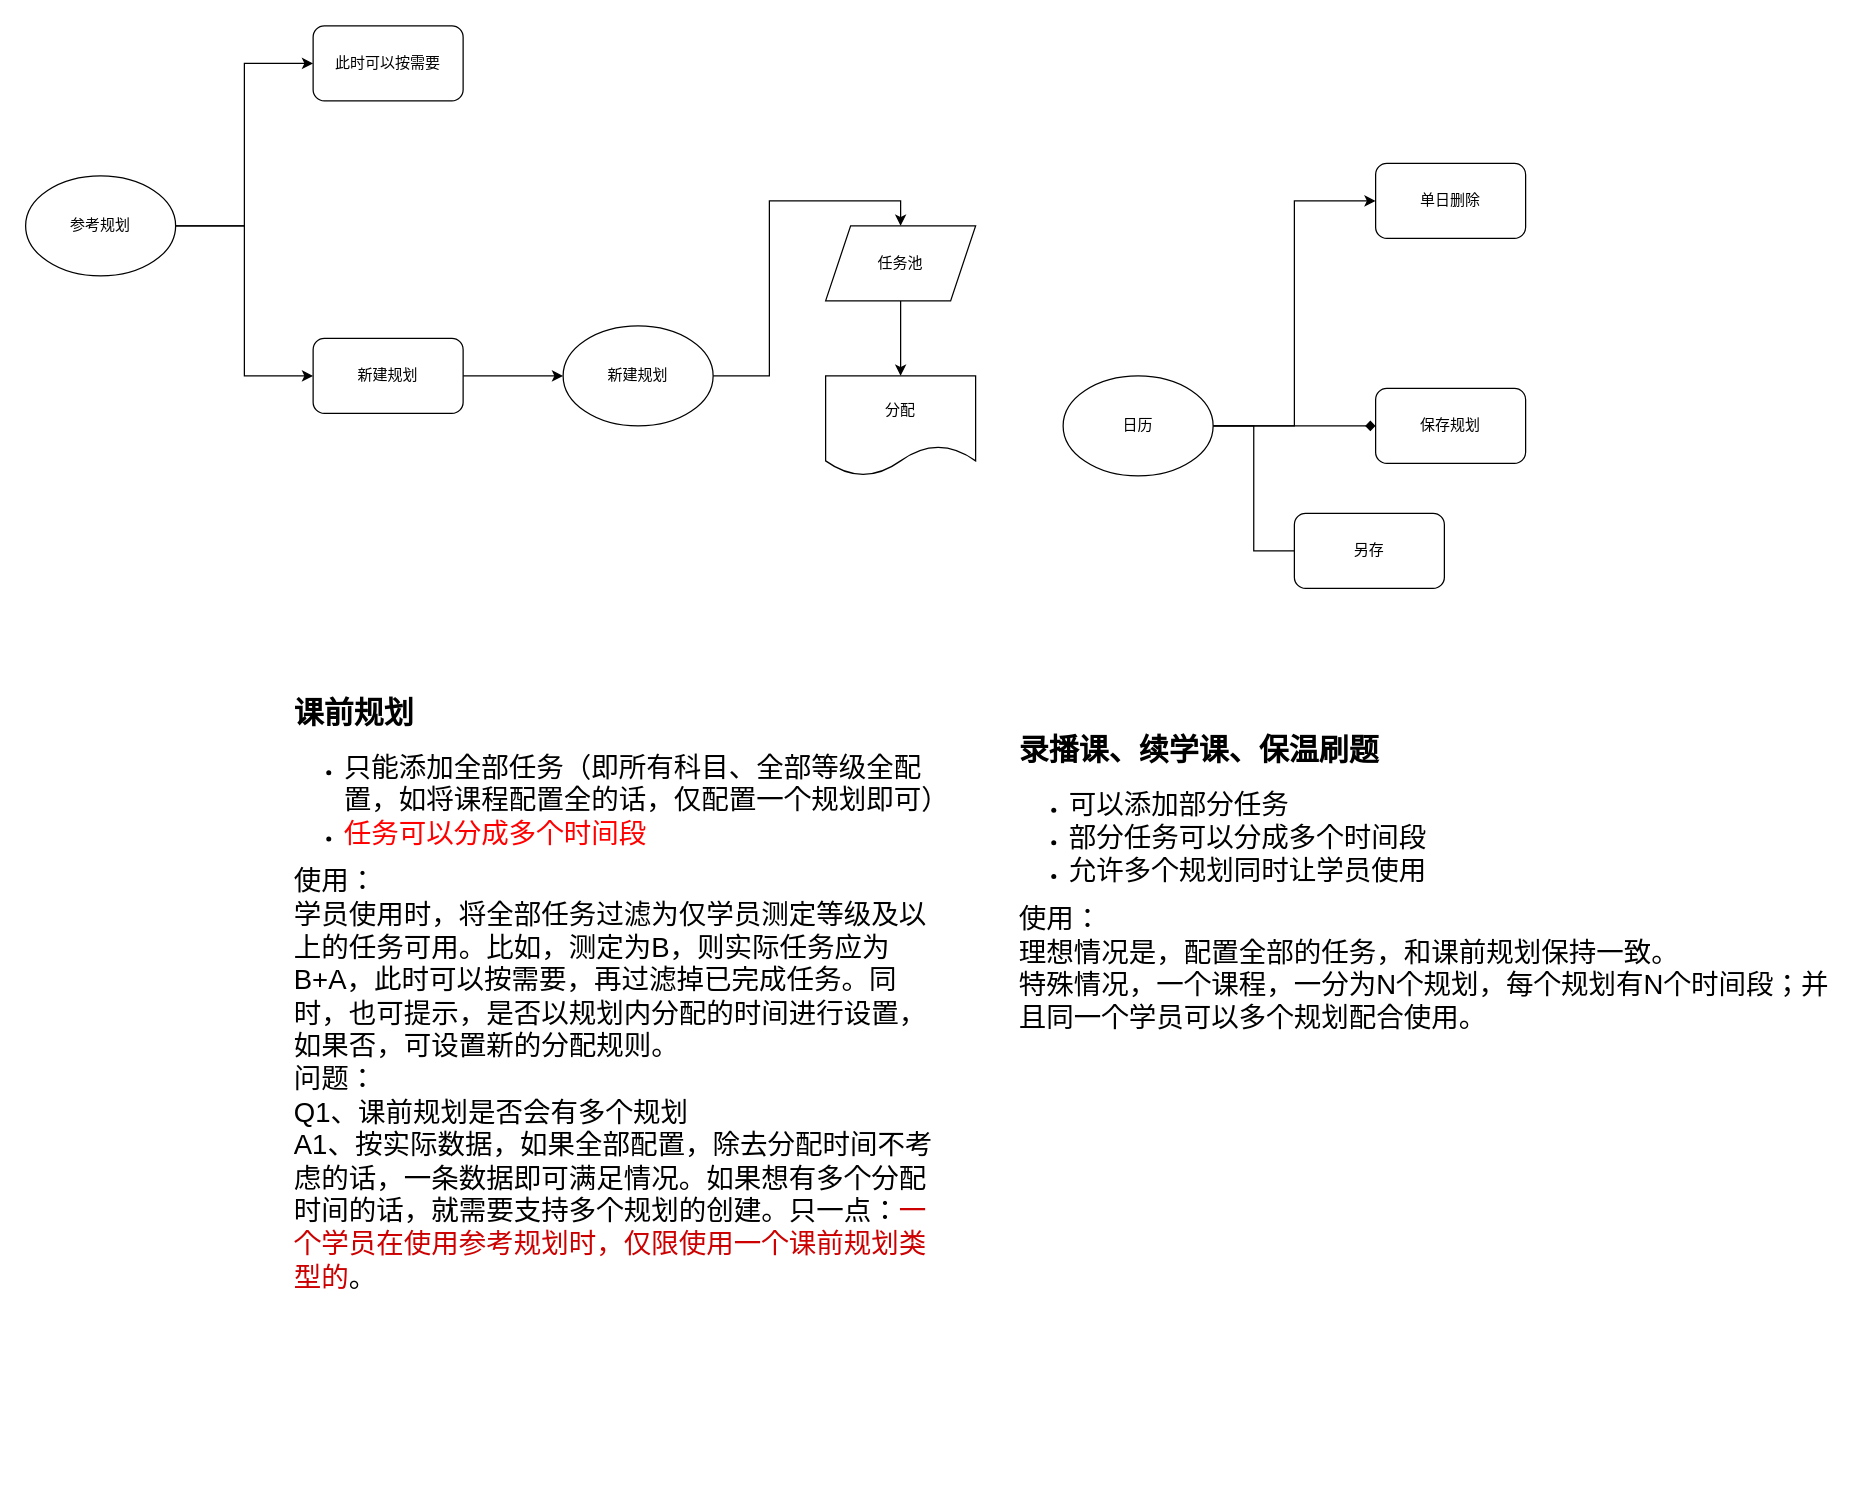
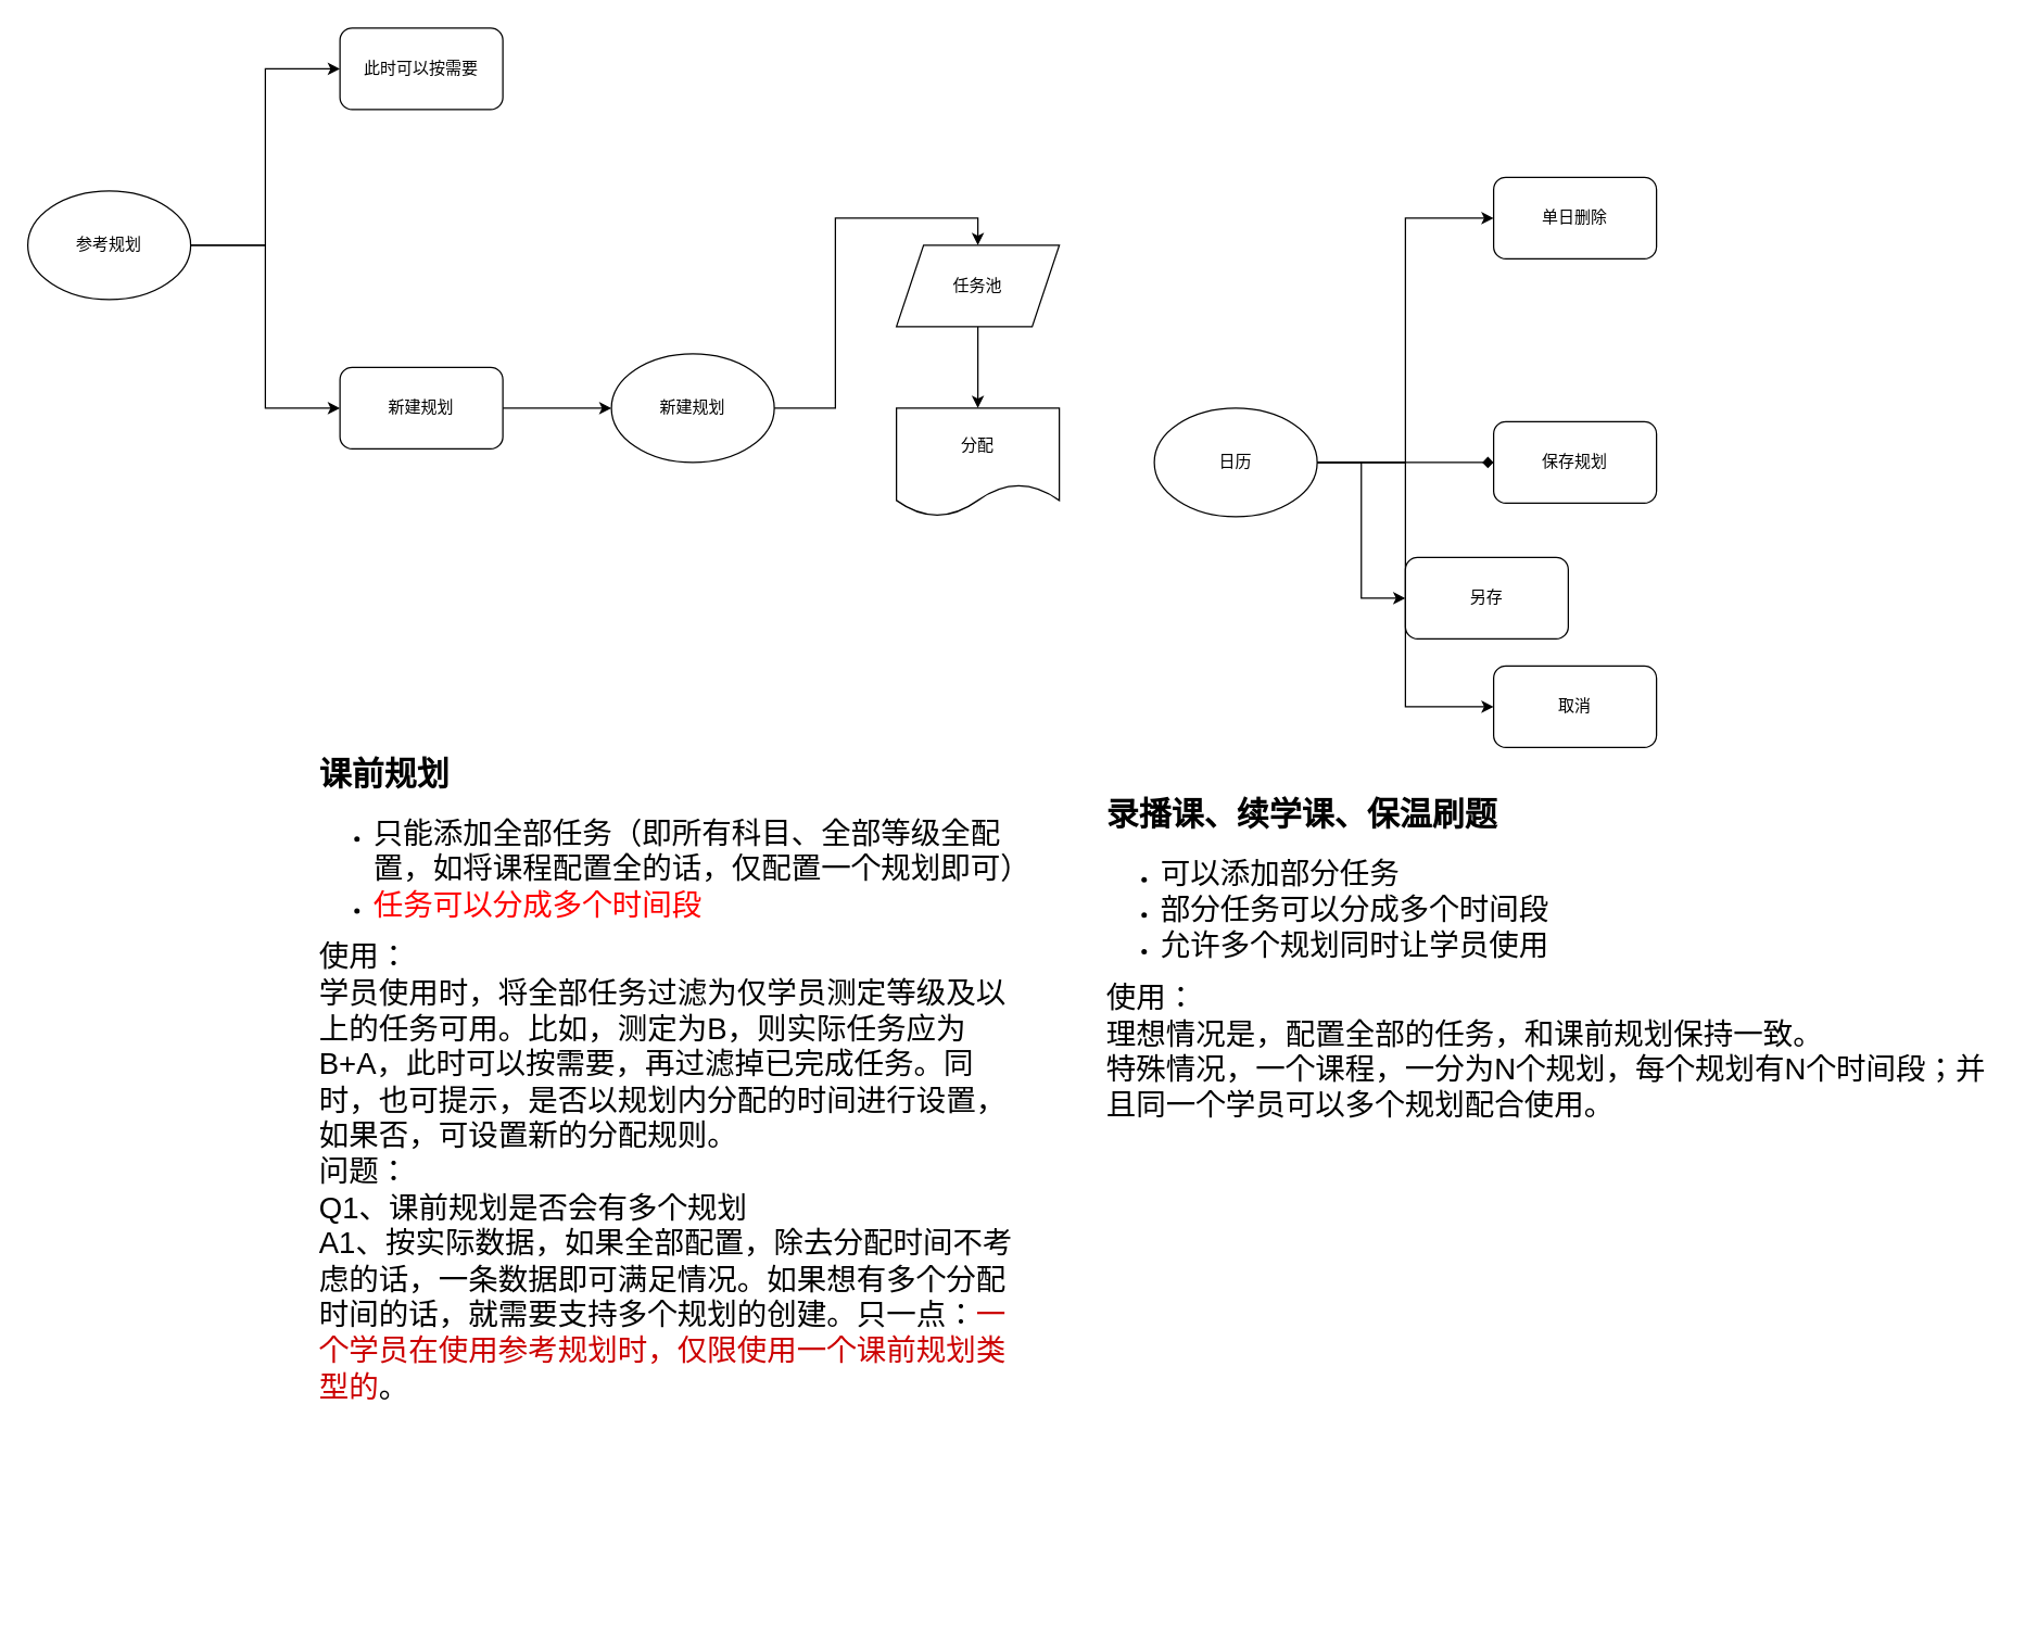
- <mxCell id="15" style="edgeStyle=orthogonalEdgeStyle;rounded=0;orthogonalLoop=1;jettySize=auto;html=1;exitX=1;exitY=0.5;exitDx=0;exitDy=0;entryX=0;entryY=0.5;entryDx=0;entryDy=0;endArrow=none;" edge="1" parent="1" source="17" target="20"><mxGeometry relative="1" as="geometry" /></mxCell>
+ <mxCell id="15" style="edgeStyle=orthogonalEdgeStyle;rounded=0;orthogonalLoop=1;jettySize=auto;html=1;exitX=1;exitY=0.5;exitDx=0;exitDy=0;entryX=0;entryY=0.5;entryDx=0;entryDy=0;" edge="1" parent="1" source="17" target="20"><mxGeometry relative="1" as="geometry" /></mxCell>
+ <mxCell id="16" style="edgeStyle=orthogonalEdgeStyle;rounded=0;orthogonalLoop=1;jettySize=auto;html=1;exitX=1;exitY=0.5;exitDx=0;exitDy=0;entryX=0;entryY=0.5;entryDx=0;entryDy=0;" edge="1" parent="1" source="17" target="21"><mxGeometry relative="1" as="geometry" /></mxCell>
+ <mxCell id="21" value="取消" style="rounded=1;whiteSpace=wrap;html=1;" vertex="1" parent="1"><mxGeometry x="1100" y="490" width="120" height="60" as="geometry" /></mxCell>
